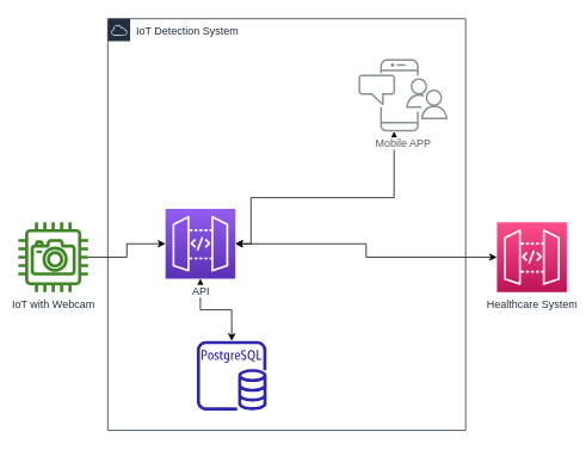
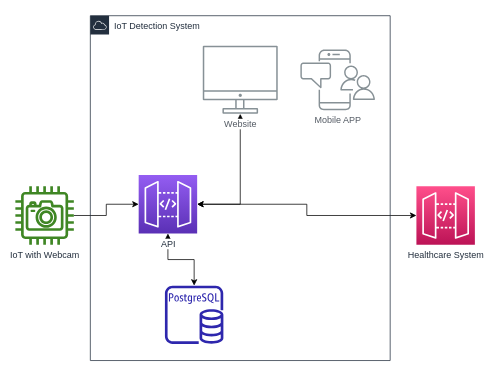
+ <mxCell id="11" value="Website" style="outlineConnect=0;gradientColor=none;fontColor=#545B64;strokeColor=none;fillColor=#879196;dashed=0;verticalLabelPosition=bottom;verticalAlign=top;align=center;html=1;fontSize=12;fontStyle=0;aspect=fixed;shape=mxgraph.aws4.illustration_desktop;pointerEvents=1;labelBackgroundColor=#ffffff;" parent="10" vertex="1"><mxGeometry x="150" y="40" width="100" height="91" as="geometry" /></mxCell>
+ <mxCell id="2" style="edgeStyle=orthogonalEdgeStyle;rounded=0;orthogonalLoop=1;jettySize=auto;html=1;startArrow=classic;startFill=1;" edge="1" parent="1" source="6" target="11"><mxGeometry relative="1" as="geometry" /></mxCell>
- <mxCell id="3" style="edgeStyle=orthogonalEdgeStyle;rounded=0;orthogonalLoop=1;jettySize=auto;html=1;startArrow=classic;startFill=1;" edge="1" parent="1" source="6" target="12"><mxGeometry relative="1" as="geometry"><Array as="points"><mxPoint x="280" y="220" /><mxPoint x="440" y="220" /></Array></mxGeometry></mxCell>
